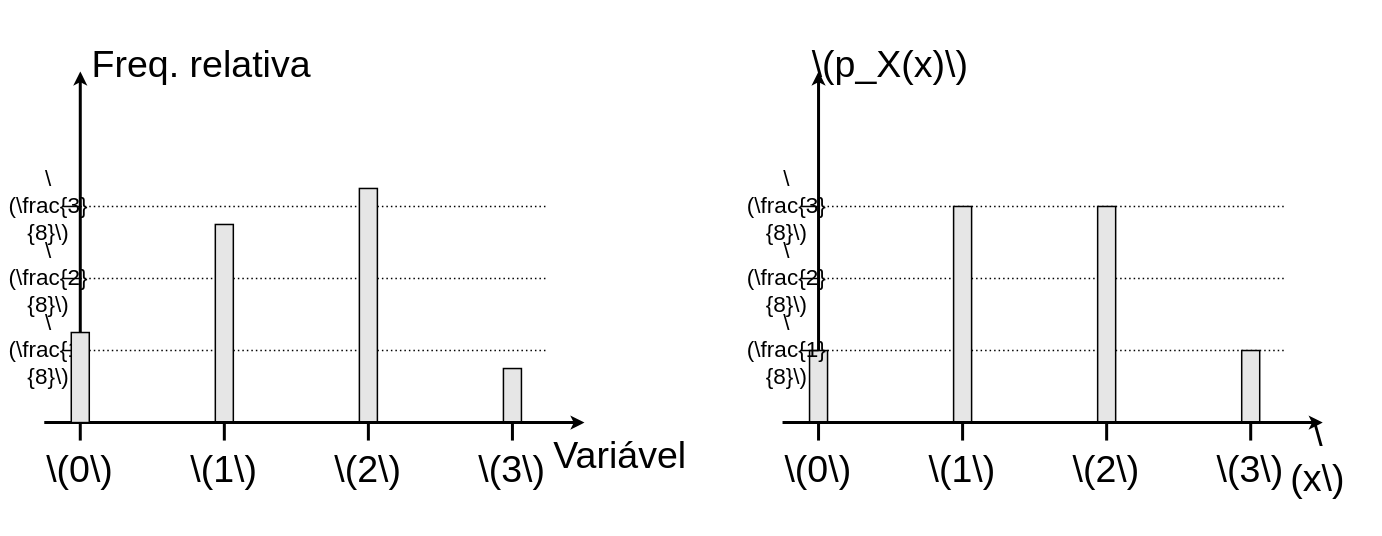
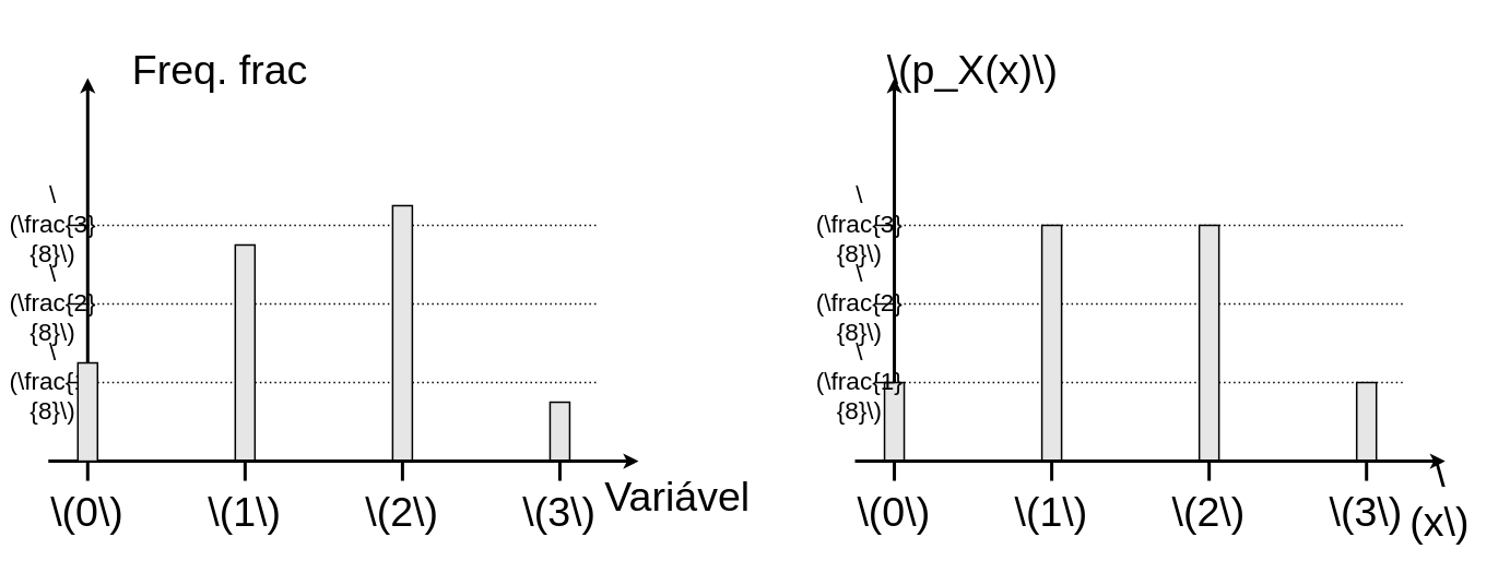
- <mxCell id="23" value="Freq. relativa" style="text;html=1;align=center;verticalAlign=middle;whiteSpace=wrap;rounded=0;fontSize=25;" parent="1" vertex="1"><mxGeometry x="23" y="20" width="222" height="42" as="geometry" /></mxCell>
+ <mxCell id="23" value="Freq. frac" style="text;html=1;align=center;verticalAlign=middle;whiteSpace=wrap;rounded=0;fontSize=25;" parent="1" vertex="1"><mxGeometry x="23" y="20" width="222" height="42" as="geometry" /></mxCell>
